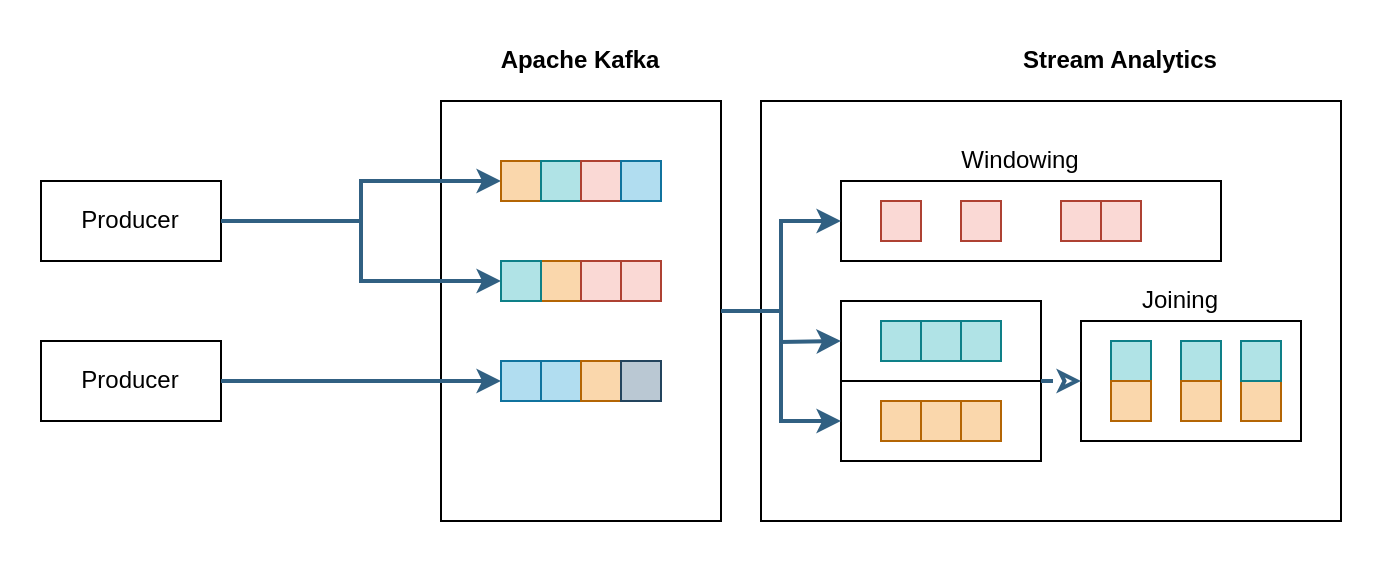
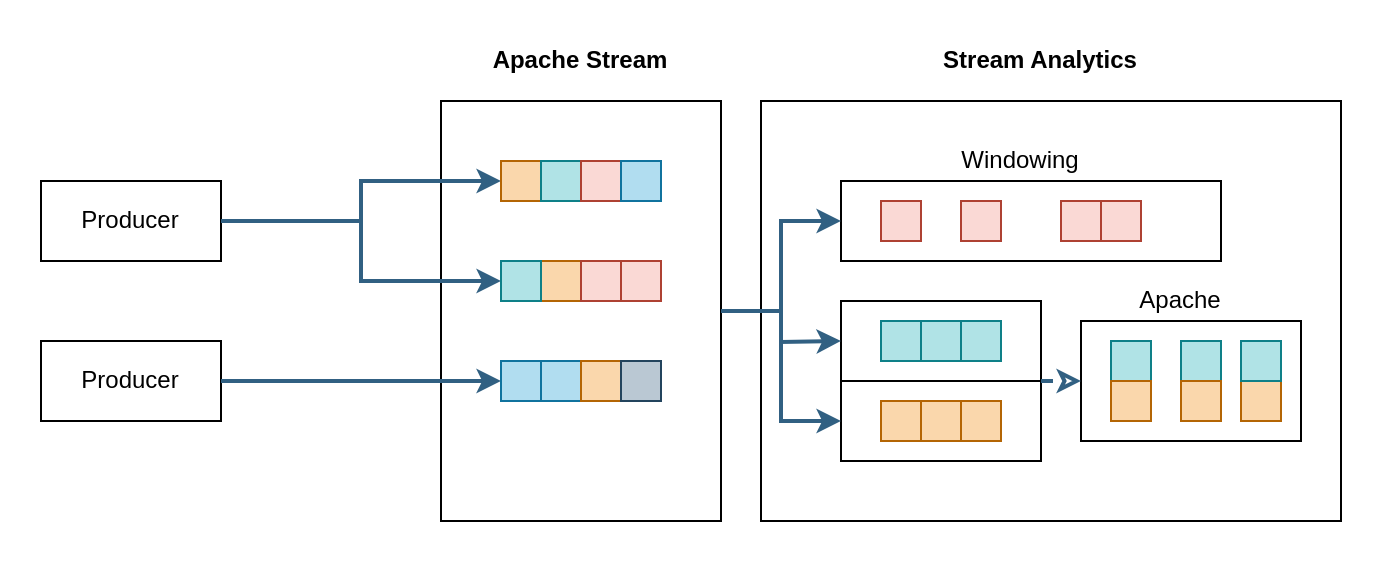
- <mxCell id="10" value="Apache Kafka" style="text;html=1;strokeColor=none;fillColor=none;align=center;verticalAlign=middle;whiteSpace=wrap;rounded=0;fontStyle=1" vertex="1" parent="1"><mxGeometry x="230" y="20" width="120" height="20" as="geometry" /></mxCell>
+ <mxCell id="10" value="Apache Stream" style="text;html=1;strokeColor=none;fillColor=none;align=center;verticalAlign=middle;whiteSpace=wrap;rounded=0;fontStyle=1" vertex="1" parent="1"><mxGeometry x="230" y="20" width="120" height="20" as="geometry" /></mxCell>
- <mxCell id="38" value="Stream Analytics" style="text;html=1;strokeColor=none;fillColor=none;align=center;verticalAlign=middle;whiteSpace=wrap;rounded=0;fontStyle=1" vertex="1" parent="1"><mxGeometry x="500" y="20" width="120" height="20" as="geometry" /></mxCell>
+ <mxCell id="38" value="Stream Analytics" style="text;html=1;strokeColor=none;fillColor=none;align=center;verticalAlign=middle;whiteSpace=wrap;rounded=0;fontStyle=1" vertex="1" parent="1"><mxGeometry x="460" y="20" width="120" height="20" as="geometry" /></mxCell>
- <mxCell id="48" value="Joining" style="text;html=1;strokeColor=none;fillColor=none;align=center;verticalAlign=middle;whiteSpace=wrap;rounded=0;" vertex="1" parent="1"><mxGeometry x="570" y="140" width="40" height="20" as="geometry" /></mxCell>
+ <mxCell id="48" value="Apache" style="text;html=1;strokeColor=none;fillColor=none;align=center;verticalAlign=middle;whiteSpace=wrap;rounded=0;" vertex="1" parent="1"><mxGeometry x="570" y="140" width="40" height="20" as="geometry" /></mxCell>
